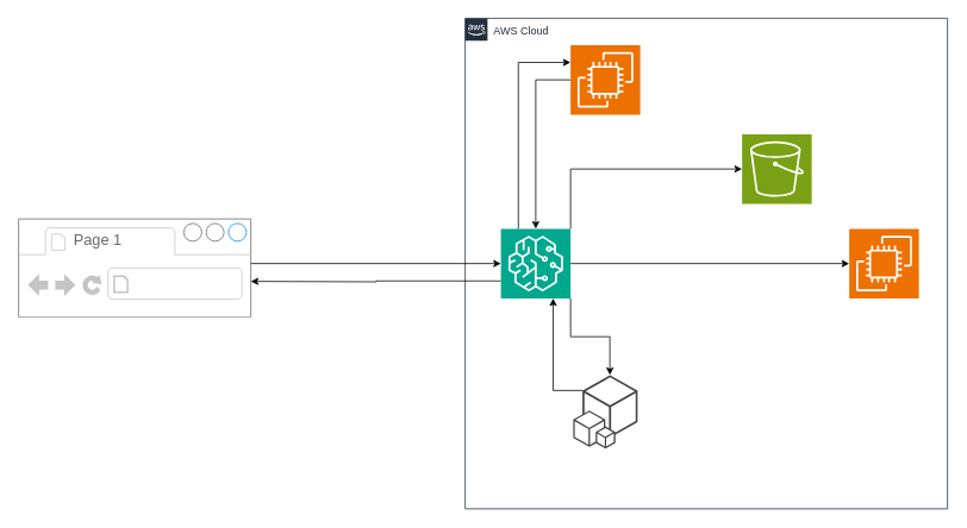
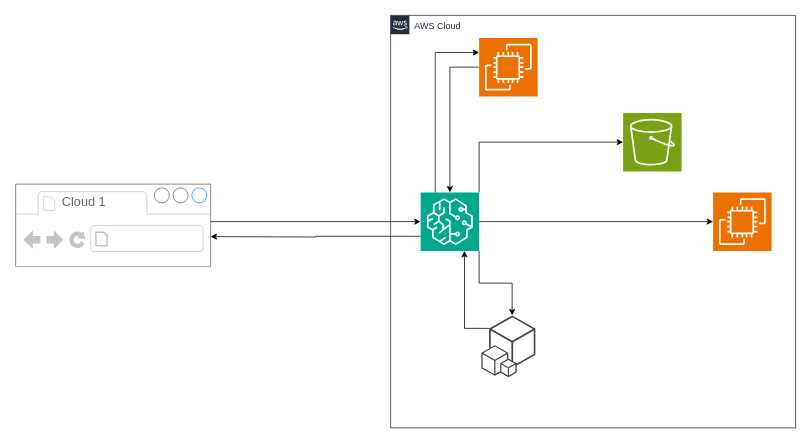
- <mxCell id="17" value="Page 1" style="strokeWidth=1;shadow=0;dashed=0;align=center;html=1;shape=mxgraph.mockup.containers.anchor;fontSize=17;fontColor=#666666;align=left;whiteSpace=wrap;" vertex="1" parent="16"><mxGeometry x="60" y="12" width="110" height="26" as="geometry" /></mxCell>
+ <mxCell id="17" value="Cloud 1" style="strokeWidth=1;shadow=0;dashed=0;align=center;html=1;shape=mxgraph.mockup.containers.anchor;fontSize=17;fontColor=#666666;align=left;whiteSpace=wrap;" vertex="1" parent="16"><mxGeometry x="60" y="12" width="110" height="26" as="geometry" /></mxCell>
